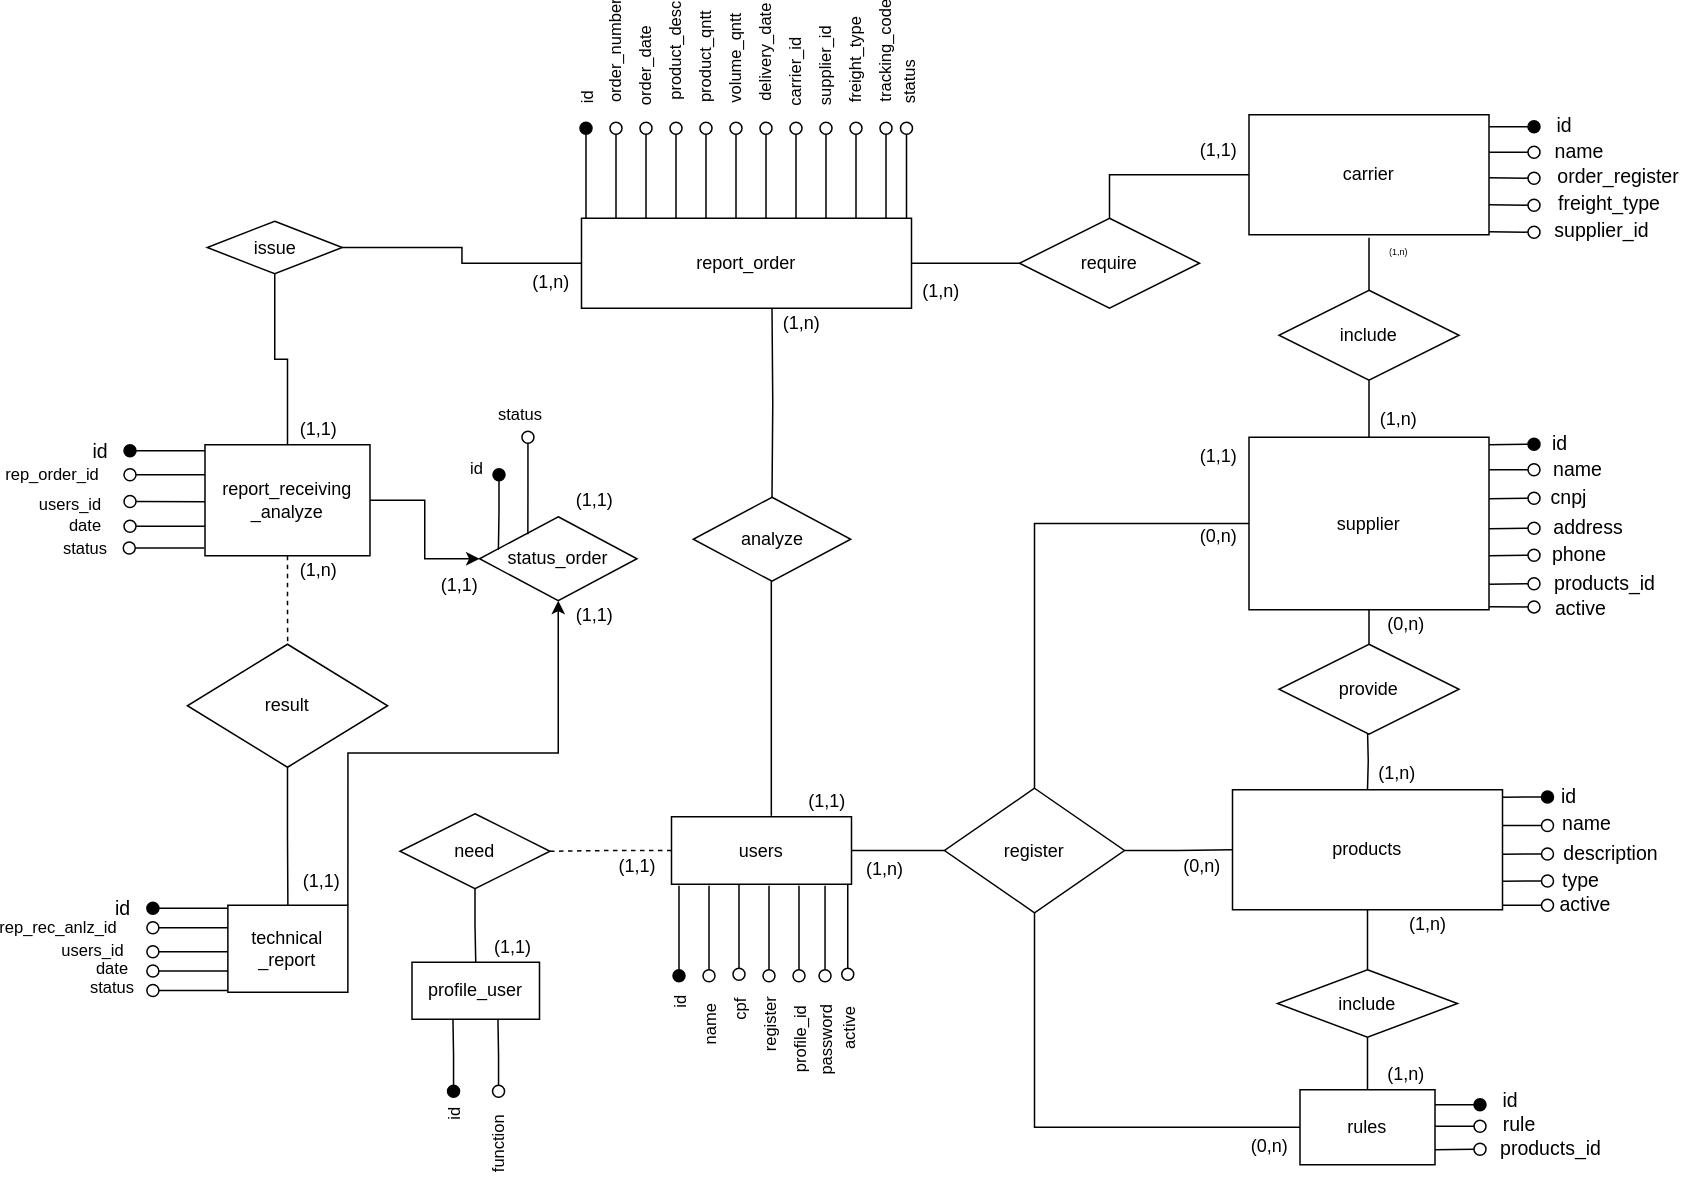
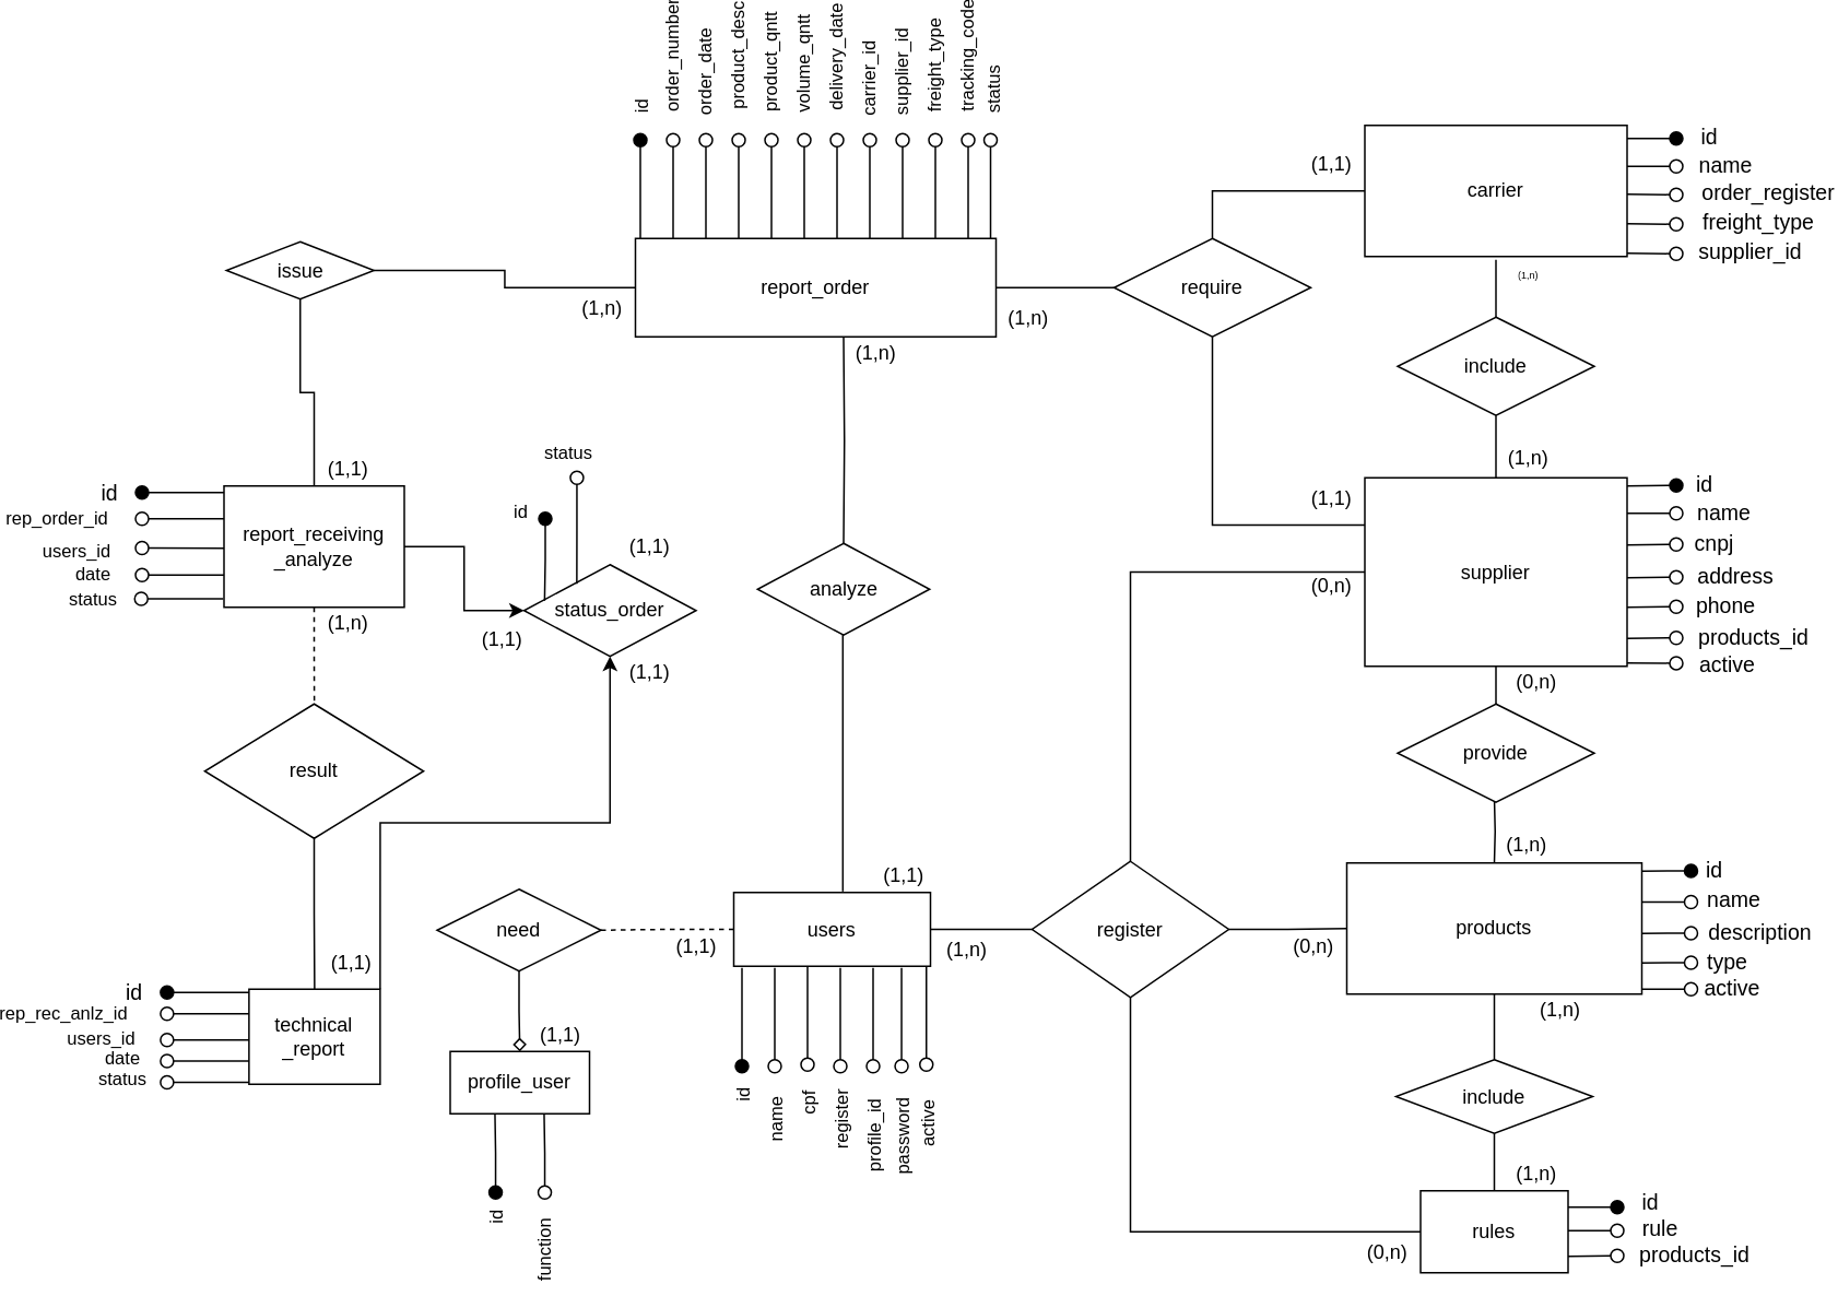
+ <mxCell id="13" style="edgeStyle=orthogonalEdgeStyle;rounded=0;orthogonalLoop=1;jettySize=auto;html=1;exitX=0;exitY=0.25;exitDx=0;exitDy=0;endArrow=none;endFill=0;entryX=0.5;entryY=1;entryDx=0;entryDy=0;" parent="1" source="14" target="97" edge="1"><mxGeometry relative="1" as="geometry"><mxPoint x="674" y="150" as="targetPoint" /></mxGeometry></mxCell>
- <mxCell id="72" style="edgeStyle=orthogonalEdgeStyle;rounded=0;orthogonalLoop=1;jettySize=auto;html=1;entryX=0.5;entryY=0;entryDx=0;entryDy=0;endArrow=none;endFill=0;" parent="1" source="73" target="65" edge="1"><mxGeometry relative="1" as="geometry" /></mxCell>
+ <mxCell id="72" style="edgeStyle=orthogonalEdgeStyle;rounded=0;orthogonalLoop=1;jettySize=auto;html=1;entryX=0.5;entryY=0;entryDx=0;entryDy=0;endArrow=diamond;endFill=0;" parent="1" source="73" target="65" edge="1"><mxGeometry relative="1" as="geometry" /></mxCell>
